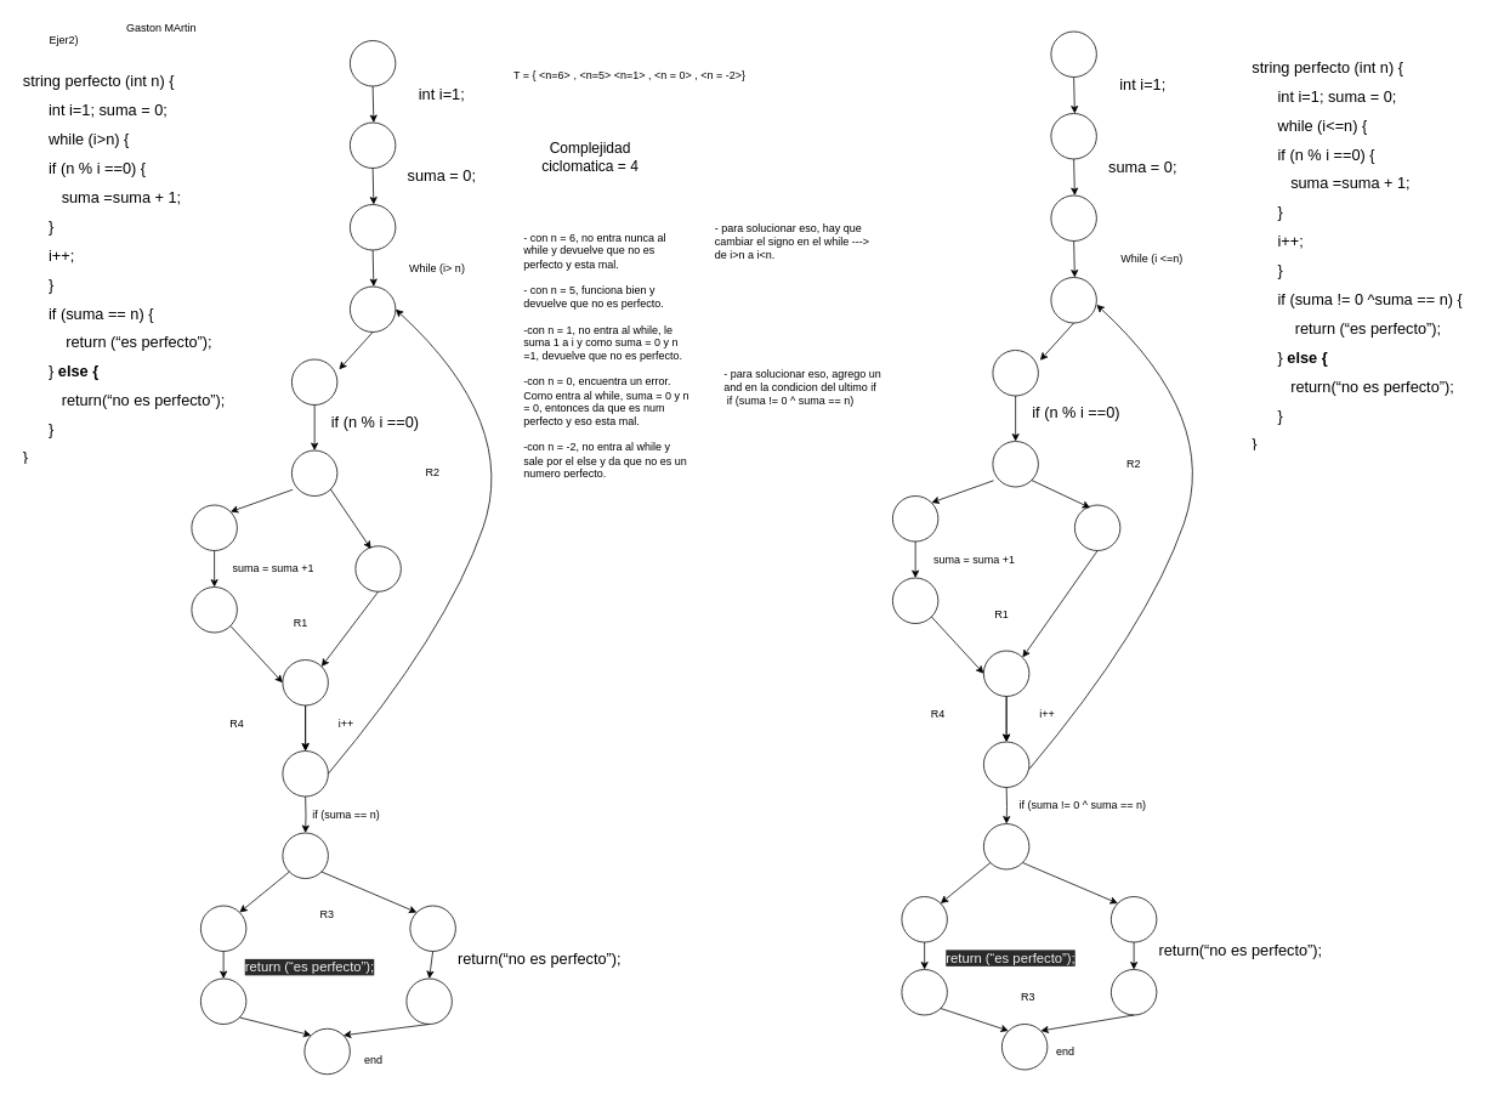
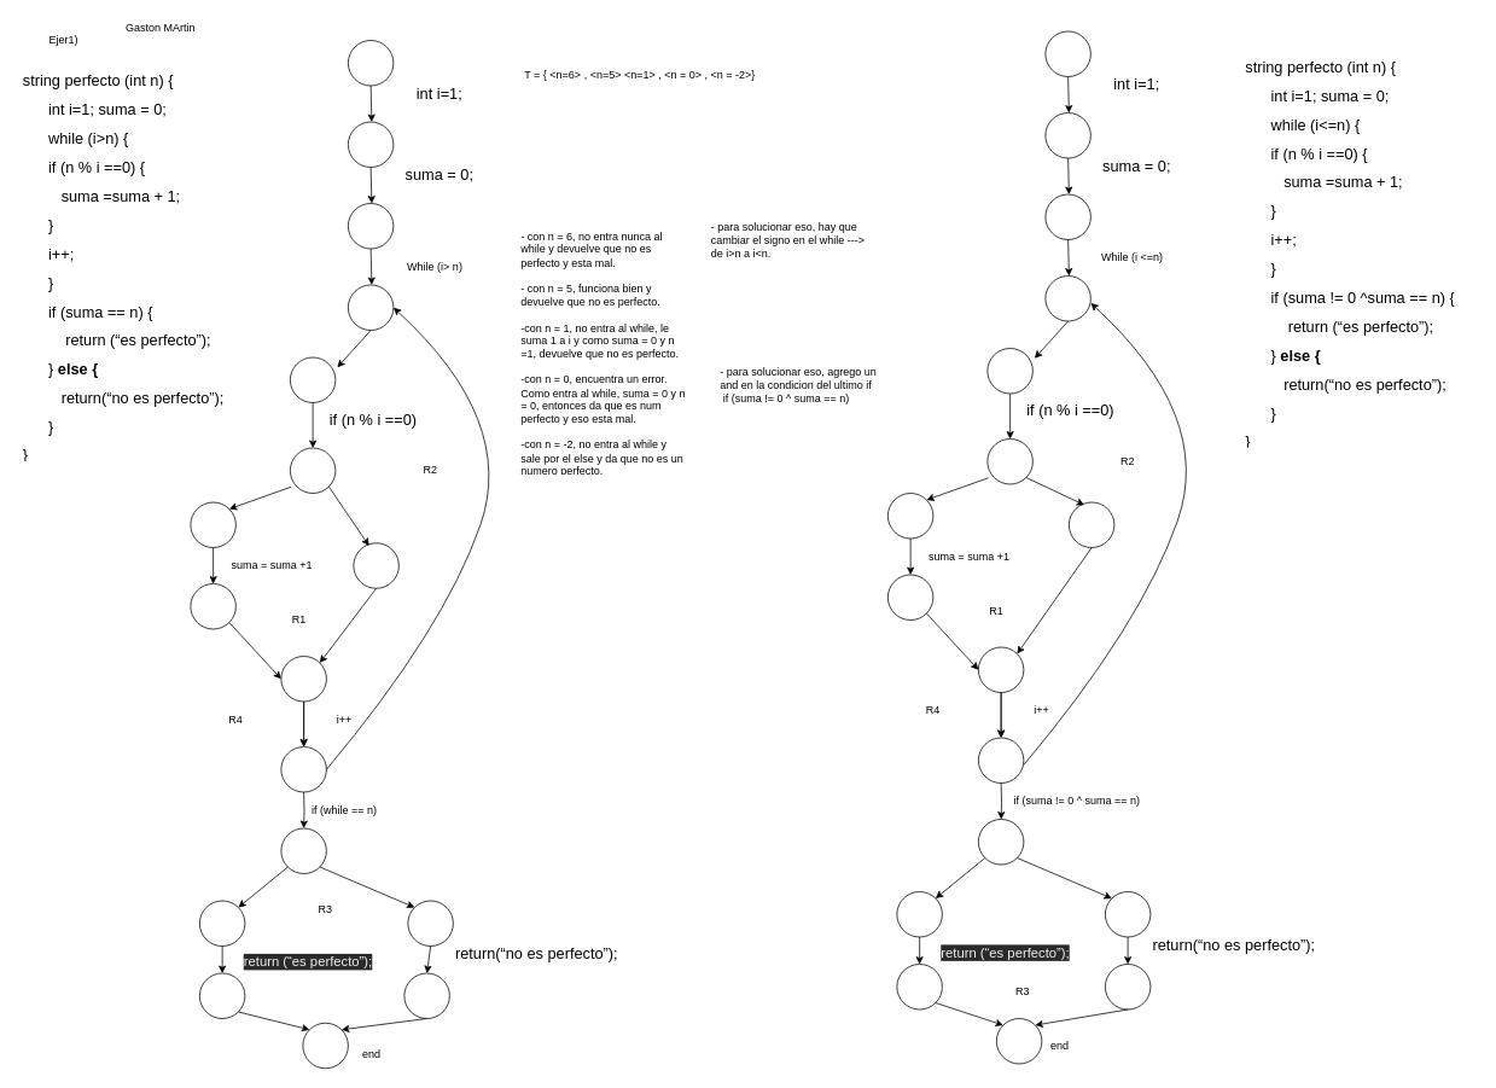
- <mxCell id="4" value="Ejer2)" style="text;html=1;strokeColor=none;fillColor=none;align=center;verticalAlign=middle;whiteSpace=wrap;rounded=0;" vertex="1" parent="1"><mxGeometry x="50" y="34" width="40" height="20" as="geometry" /></mxCell>
+ <mxCell id="4" value="Ejer1)" style="text;html=1;strokeColor=none;fillColor=none;align=center;verticalAlign=middle;whiteSpace=wrap;rounded=0;" vertex="1" parent="1"><mxGeometry x="50" y="34" width="40" height="20" as="geometry" /></mxCell>
- <mxCell id="57" value="&lt;span style=&quot;text-align: center&quot;&gt;&lt;br&gt;T = { &amp;lt;n=6&amp;gt; , &amp;lt;n=5&amp;gt; &amp;lt;n=1&amp;gt; , &amp;lt;n = 0&amp;gt; , &amp;lt;n = -2&amp;gt;}&lt;/span&gt;" style="text;html=1;strokeColor=none;fillColor=none;spacing=5;spacingTop=-20;whiteSpace=wrap;overflow=hidden;rounded=0;" vertex="1" parent="1"><mxGeometry x="559" y="71" width="270" height="30" as="geometry" /></mxCell>
+ <mxCell id="57" value="&lt;span style=&quot;text-align: center&quot;&gt;&lt;br&gt;T = { &amp;lt;n=6&amp;gt; , &amp;lt;n=5&amp;gt; &amp;lt;n=1&amp;gt; , &amp;lt;n = 0&amp;gt; , &amp;lt;n = -2&amp;gt;}&lt;/span&gt;" style="text;html=1;strokeColor=none;fillColor=none;spacing=5;spacingTop=-20;whiteSpace=wrap;overflow=hidden;rounded=0;" vertex="1" parent="1"><mxGeometry x="574" y="71" width="270" height="30" as="geometry" /></mxCell>
- <mxCell id="51" value="&lt;font style=&quot;font-size: 16px&quot;&gt;Complejidad ciclomatica = 4&lt;/font&gt;" style="text;html=1;strokeColor=none;fillColor=none;align=center;verticalAlign=middle;whiteSpace=wrap;rounded=0;" vertex="1" parent="1"><mxGeometry x="578" y="152" width="140" height="40" as="geometry" /></mxCell>
- <mxCell id="69" value="While (i &amp;lt;=n)" style="text;html=1;strokeColor=none;fillColor=none;align=center;verticalAlign=middle;whiteSpace=wrap;rounded=0;" vertex="1" parent="1"><mxGeometry x="1225" y="274" width="80" height="20" as="geometry" /></mxCell>
+ <mxCell id="69" value="While (i &amp;lt;=n)" style="text;html=1;strokeColor=none;fillColor=none;align=center;verticalAlign=middle;whiteSpace=wrap;rounded=0;" vertex="1" parent="1"><mxGeometry x="1210" y="274" width="80" height="20" as="geometry" /></mxCell>
- <mxCell id="36" value="if (suma == n)" style="text;html=1;strokeColor=none;fillColor=none;align=center;verticalAlign=middle;whiteSpace=wrap;rounded=0;" vertex="1" parent="1"><mxGeometry x="320" y="884" width="120" height="20" as="geometry" /></mxCell>
+ <mxCell id="36" value="if (while == n)" style="text;html=1;strokeColor=none;fillColor=none;align=center;verticalAlign=middle;whiteSpace=wrap;rounded=0;" vertex="1" parent="1"><mxGeometry x="320" y="884" width="120" height="20" as="geometry" /></mxCell>
